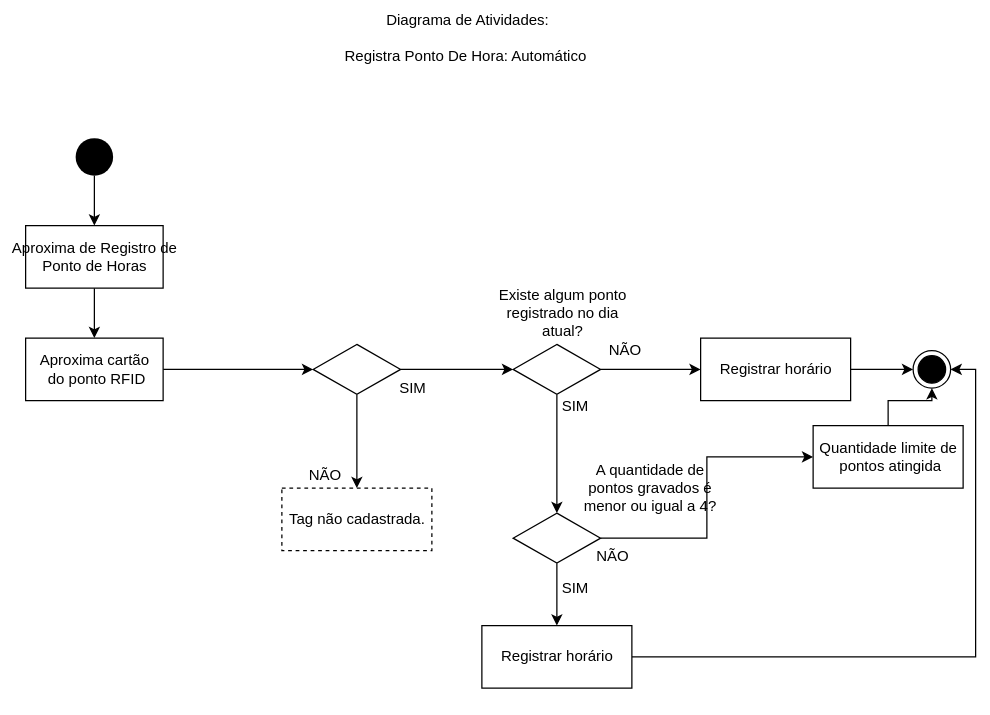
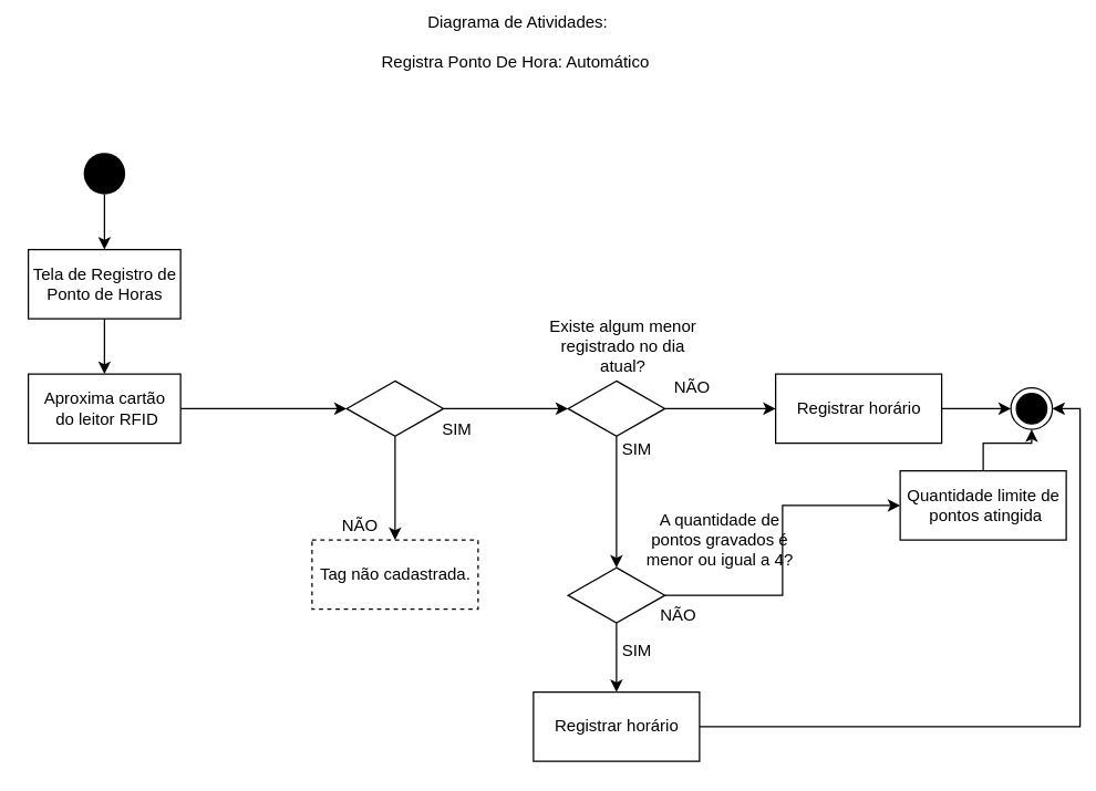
- <mxCell id="6" value="Aproxima de Registro de &lt;br&gt;Ponto de Horas" style="html=1;" parent="1" vertex="1"><mxGeometry x="20" y="180" width="110" height="50" as="geometry" /></mxCell>
+ <mxCell id="6" value="Tela de Registro de &lt;br&gt;Ponto de Horas" style="html=1;" parent="1" vertex="1"><mxGeometry x="20" y="180" width="110" height="50" as="geometry" /></mxCell>
- <mxCell id="20" value="Existe algum ponto registrado no dia atual?" style="text;html=1;strokeColor=none;fillColor=none;align=center;verticalAlign=middle;whiteSpace=wrap;rounded=0;" vertex="1" parent="1"><mxGeometry x="390" y="240" width="120" height="20" as="geometry" /></mxCell>
+ <mxCell id="20" value="Existe algum menor registrado no dia atual?" style="text;html=1;strokeColor=none;fillColor=none;align=center;verticalAlign=middle;whiteSpace=wrap;rounded=0;" vertex="1" parent="1"><mxGeometry x="390" y="240" width="120" height="20" as="geometry" /></mxCell>
- <mxCell id="11" value="Aproxima cartão&lt;br&gt;&amp;nbsp;do ponto RFID" style="html=1;" parent="1" vertex="1"><mxGeometry x="20" y="270" width="110" height="50" as="geometry" /></mxCell>
+ <mxCell id="11" value="Aproxima cartão&lt;br&gt;&amp;nbsp;do leitor RFID" style="html=1;" parent="1" vertex="1"><mxGeometry x="20" y="270" width="110" height="50" as="geometry" /></mxCell>
